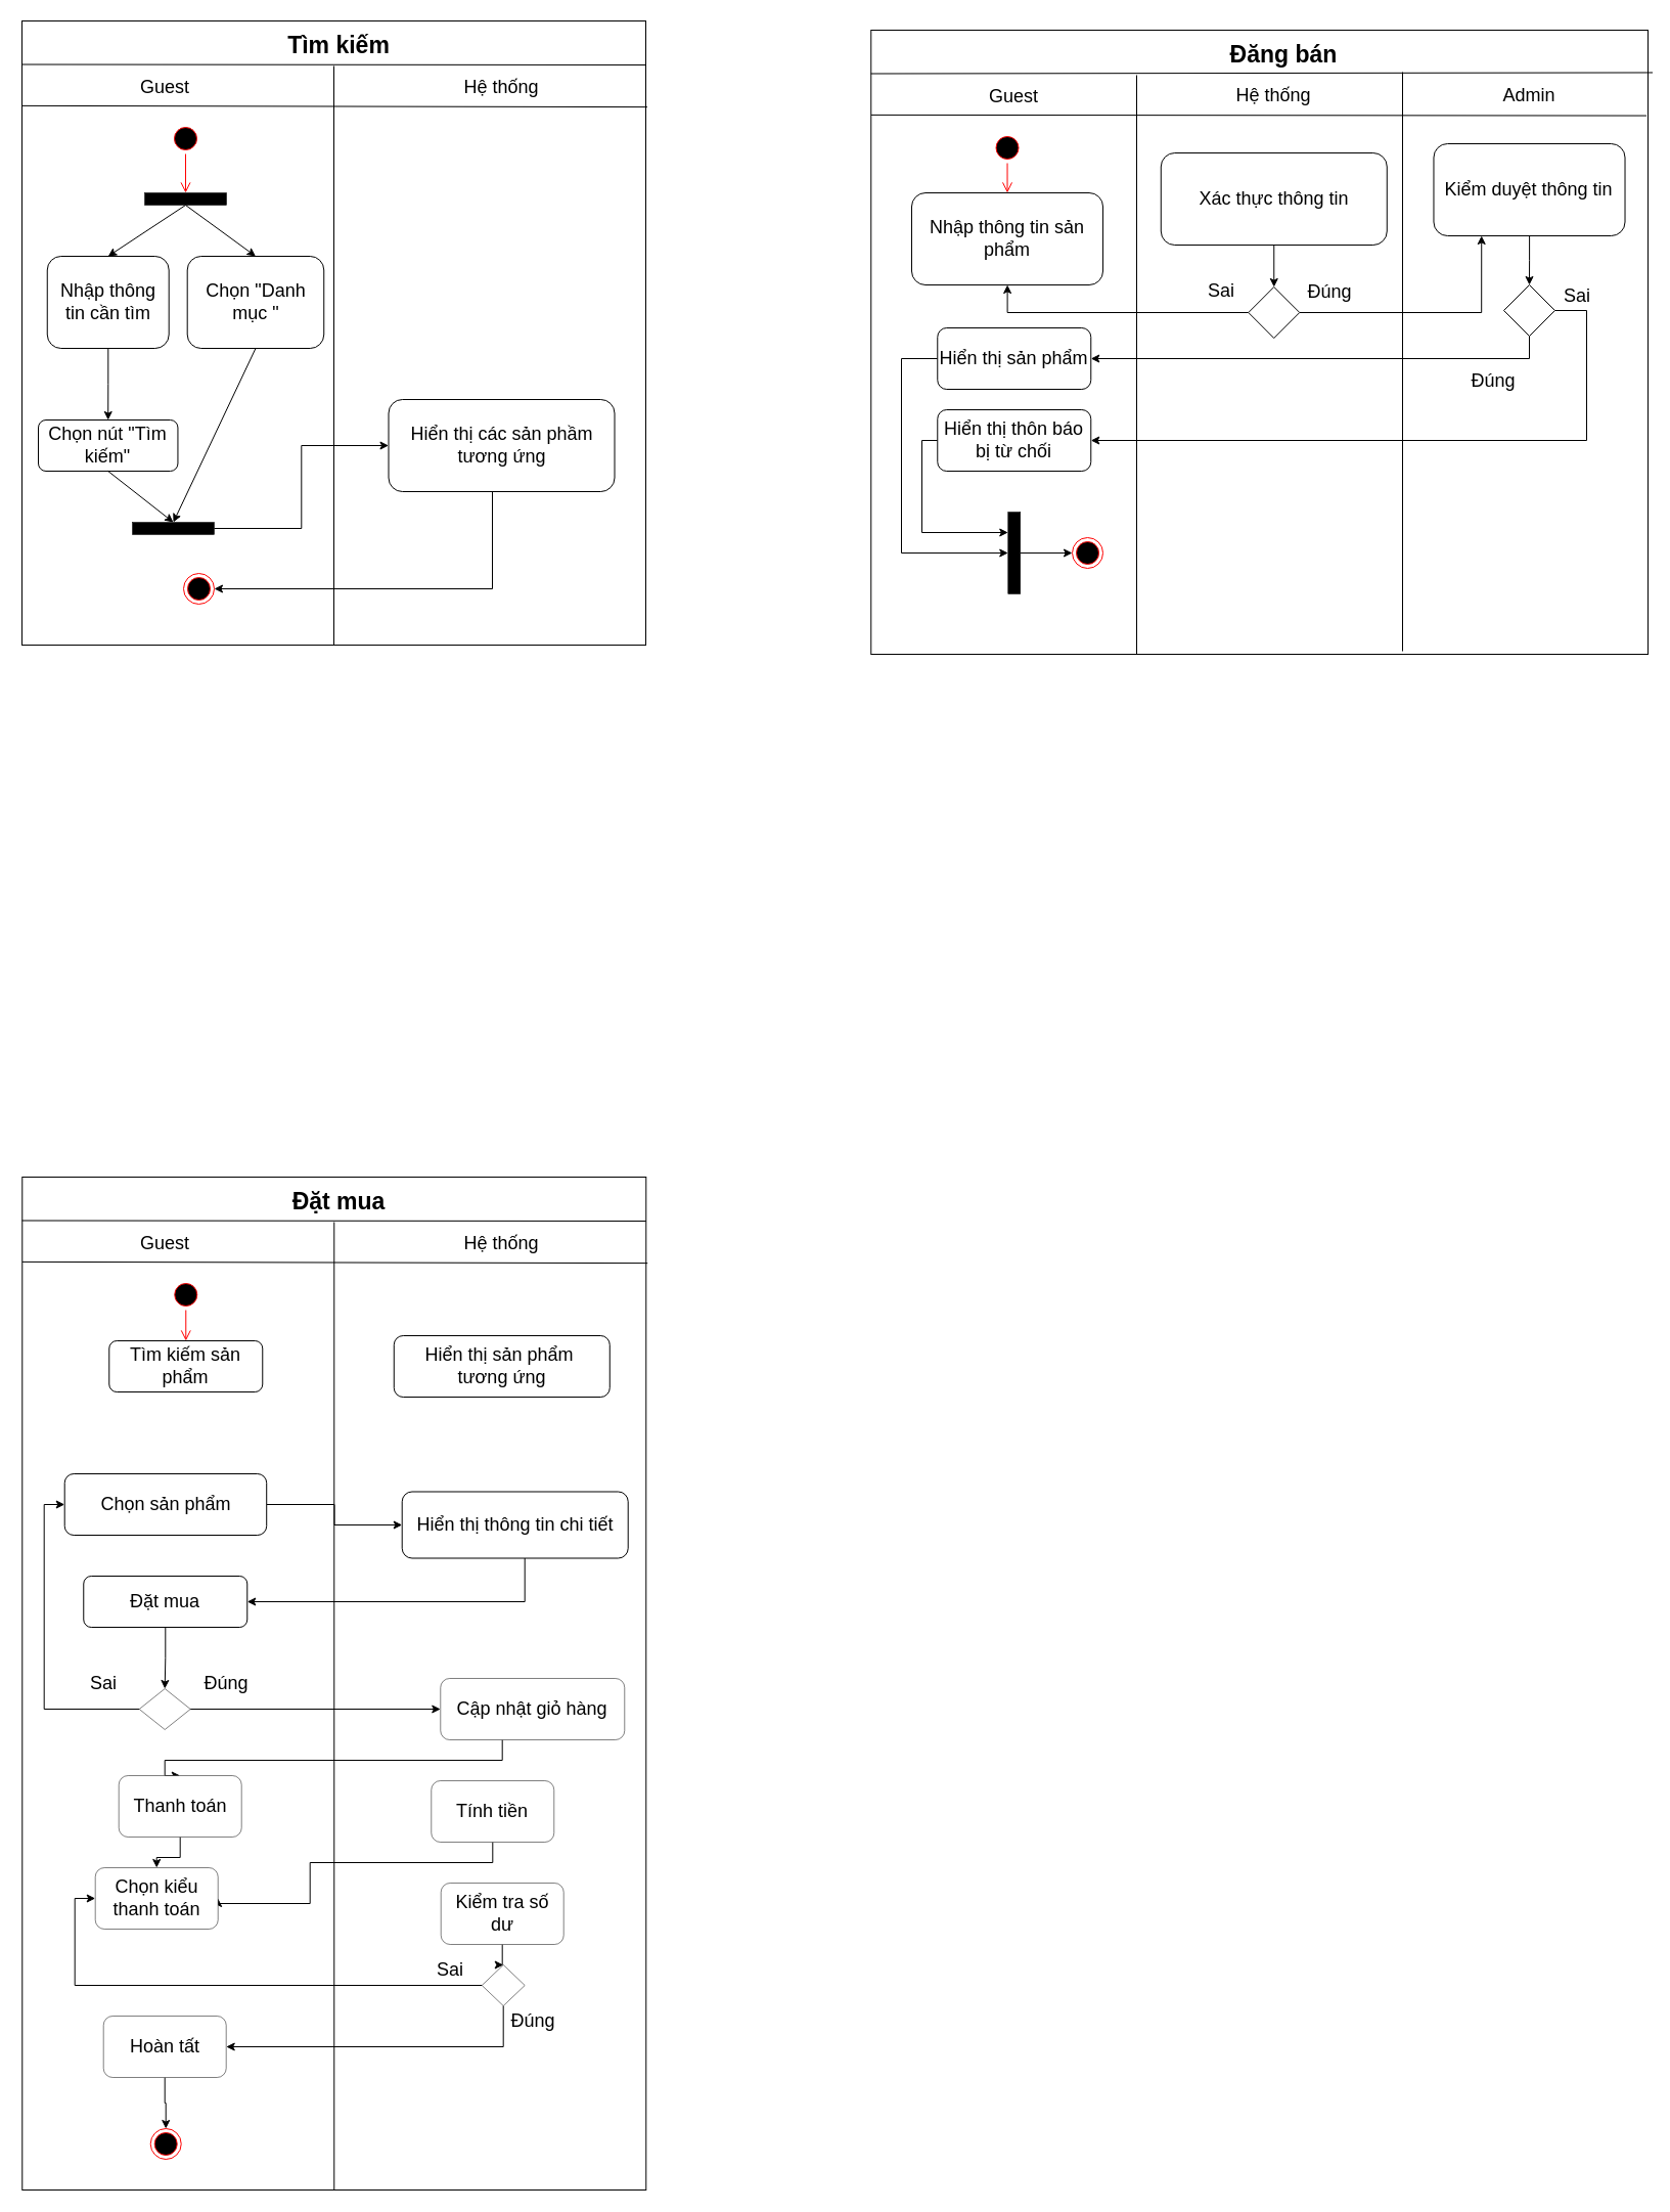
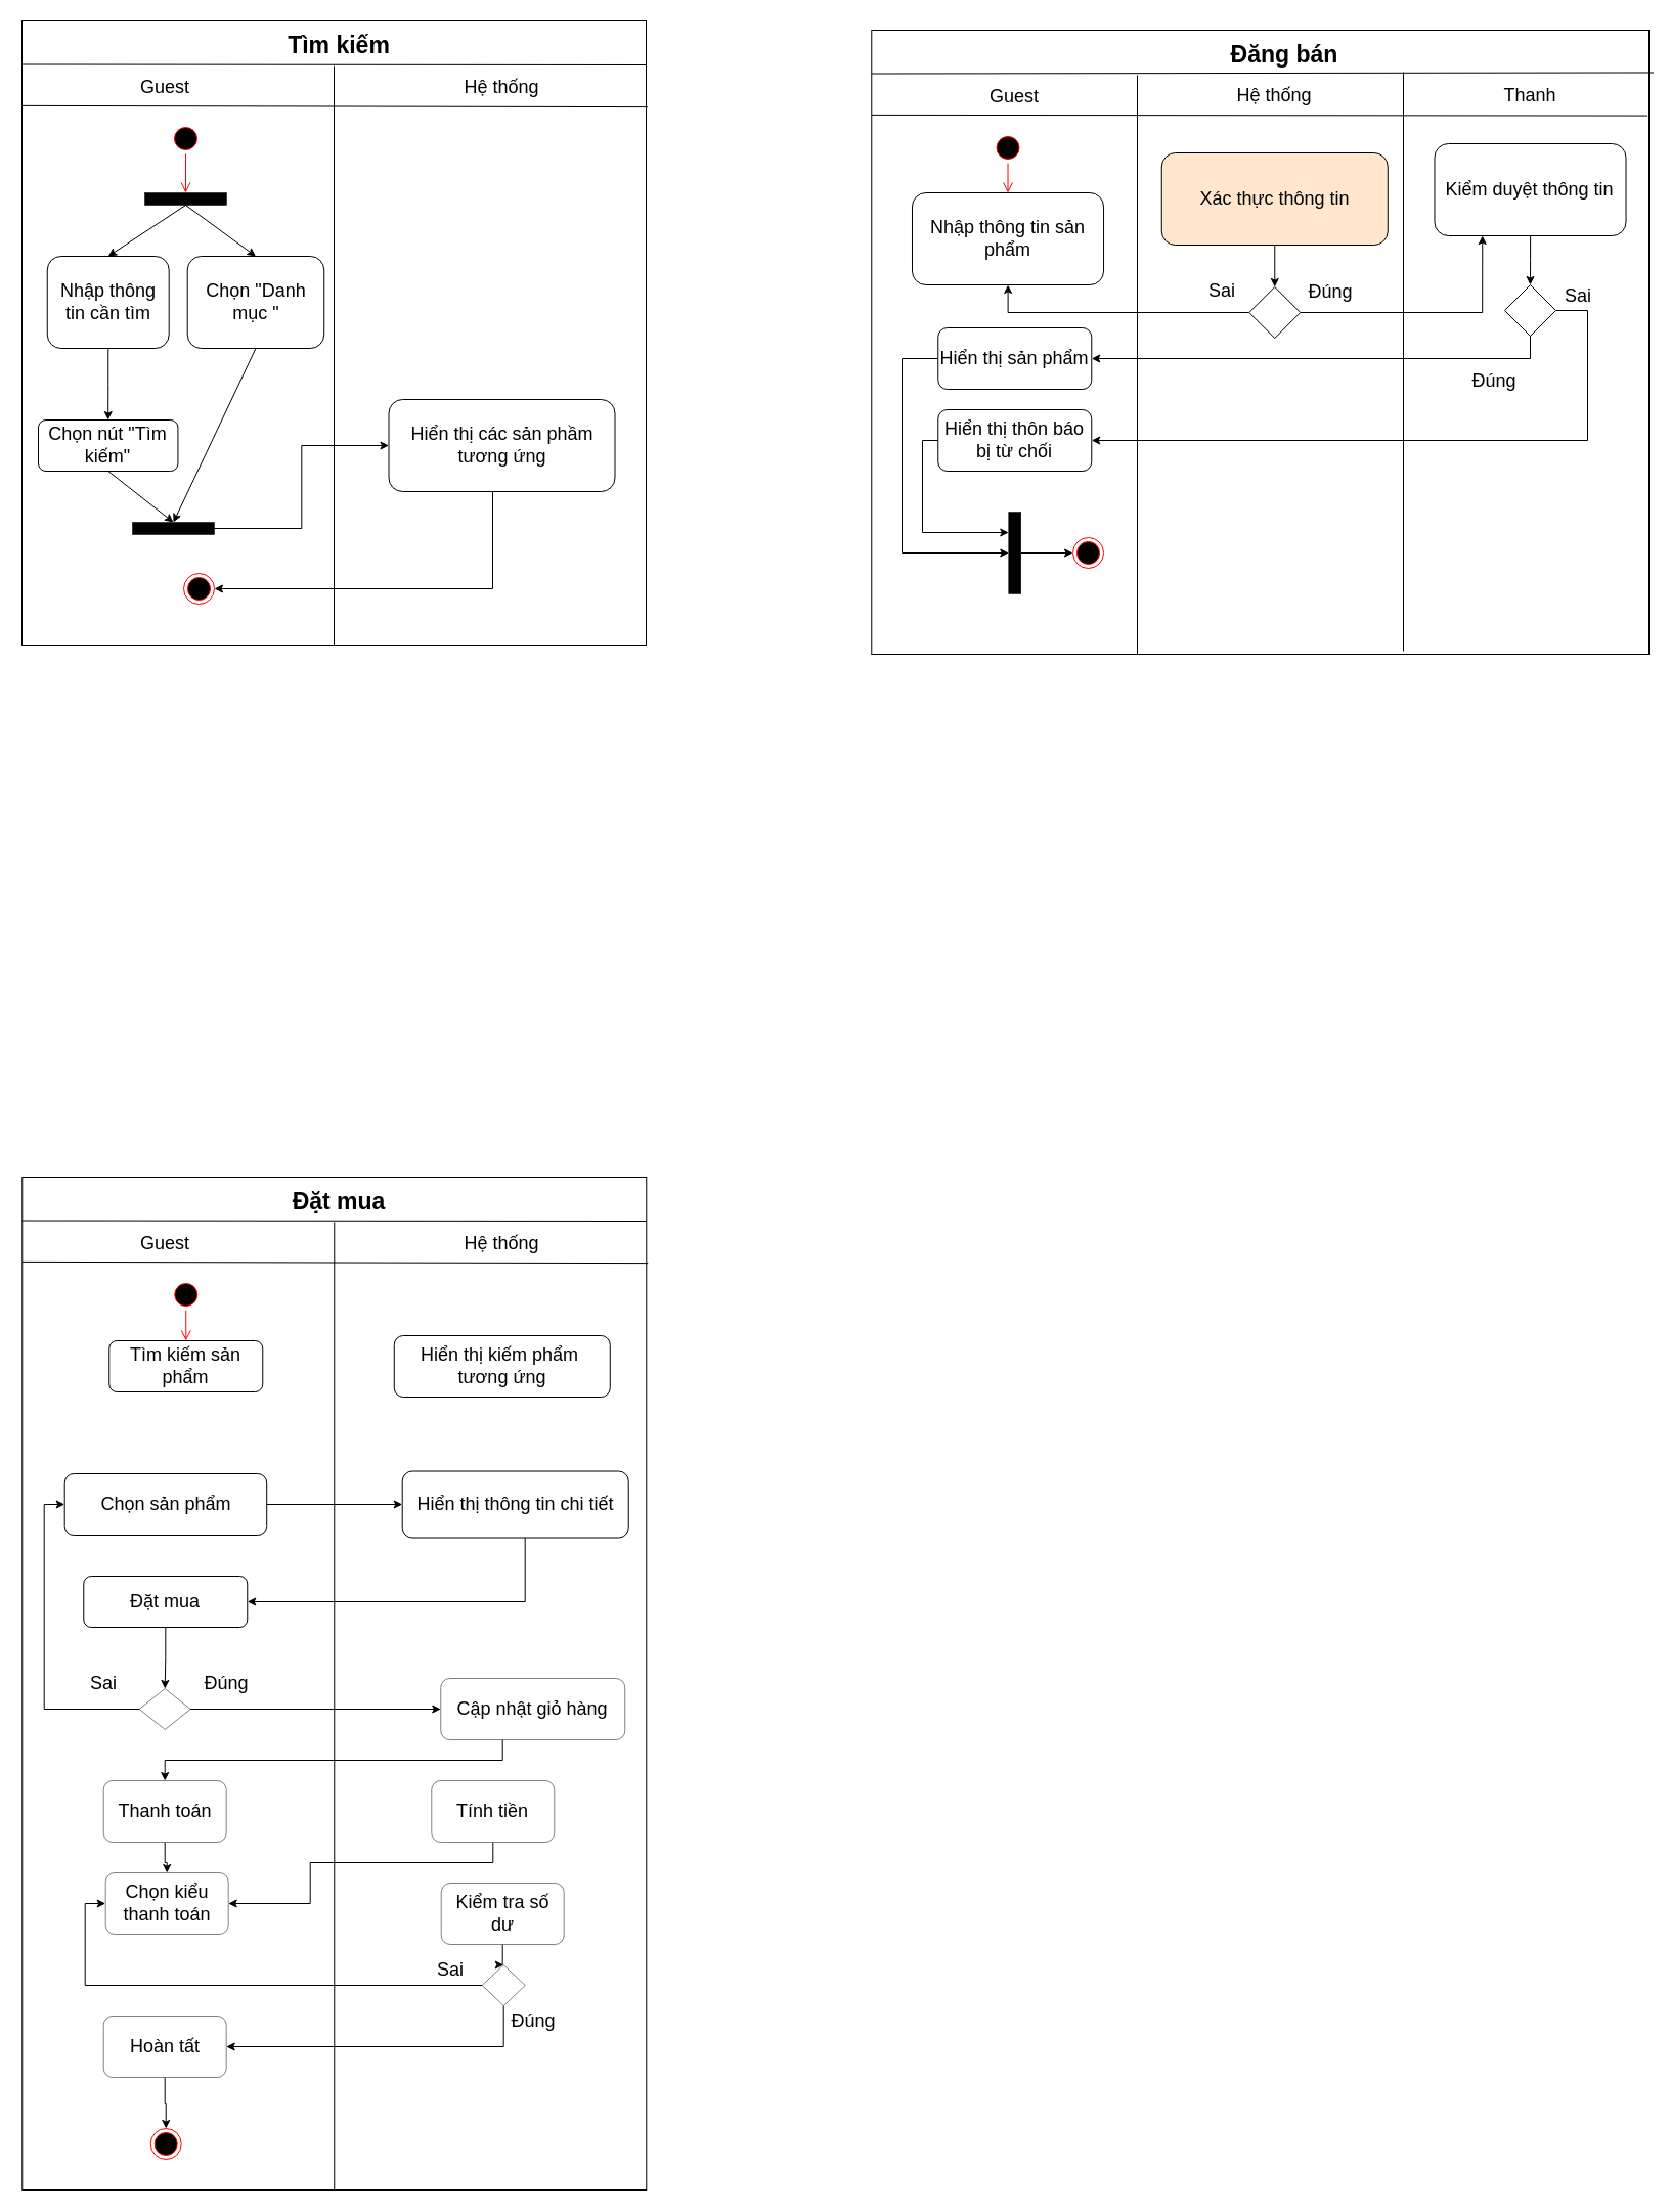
- <mxCell id="78" value="Admin" style="text;html=1;strokeColor=none;fillColor=none;align=center;verticalAlign=middle;whiteSpace=wrap;rounded=0;fontSize=18;" vertex="1" parent="1"><mxGeometry x="1415" y="78" width="160" height="30" as="geometry" /></mxCell>
+ <mxCell id="78" value="Thanh" style="text;html=1;strokeColor=none;fillColor=none;align=center;verticalAlign=middle;whiteSpace=wrap;rounded=0;fontSize=18;" vertex="1" parent="1"><mxGeometry x="1415" y="78" width="160" height="30" as="geometry" /></mxCell>
- <mxCell id="74" value="Xác thực thông tin" style="rounded=1;whiteSpace=wrap;html=1;fontSize=18;" vertex="1" parent="1"><mxGeometry x="1134.77" y="149" width="221" height="90" as="geometry" /></mxCell>
+ <mxCell id="74" value="Xác thực thông tin" style="rounded=1;whiteSpace=wrap;html=1;fontSize=18;fillColor=#ffe6cc;" vertex="1" parent="1"><mxGeometry x="1134.77" y="149" width="221" height="90" as="geometry" /></mxCell>
- <mxCell id="27" value="Hiển thị sản phẩm&amp;nbsp;&lt;br style=&quot;font-size: 18px;&quot;&gt;tương ứng" style="rounded=1;whiteSpace=wrap;html=1;fontSize=18;" parent="1" vertex="1"><mxGeometry x="384.77" y="1305" width="211" height="60" as="geometry" /></mxCell>
+ <mxCell id="27" value="Hiển thị kiếm phẩm&amp;nbsp;&lt;br style=&quot;font-size: 18px;&quot;&gt;tương ứng" style="rounded=1;whiteSpace=wrap;html=1;fontSize=18;" parent="1" vertex="1"><mxGeometry x="384.77" y="1305" width="211" height="60" as="geometry" /></mxCell>
- <mxCell id="33" value="Hiển thị thông tin chi tiết" style="rounded=1;whiteSpace=wrap;html=1;fontSize=18;" parent="1" vertex="1"><mxGeometry x="392.71" y="1457.5" width="221" height="65" as="geometry" /></mxCell>
+ <mxCell id="33" value="Hiển thị thông tin chi tiết" style="rounded=1;whiteSpace=wrap;html=1;fontSize=18;" parent="1" vertex="1"><mxGeometry x="392.71" y="1437.5" width="221" height="65" as="geometry" /></mxCell>
- <mxCell id="50" value="Thanh toán" style="rounded=1;whiteSpace=wrap;html=1;fontSize=18;strokeWidth=0.5;fillColor=#FFFFFF;" parent="1" vertex="1"><mxGeometry x="115.71" y="1735" width="120" height="60" as="geometry" /></mxCell>
+ <mxCell id="50" value="Thanh toán" style="rounded=1;whiteSpace=wrap;html=1;fontSize=18;strokeWidth=0.5;fillColor=#FFFFFF;" parent="1" vertex="1"><mxGeometry x="100.71" y="1740" width="120" height="60" as="geometry" /></mxCell>
- <mxCell id="53" value="Chọn kiểu thanh toán" style="rounded=1;whiteSpace=wrap;html=1;fontSize=18;strokeWidth=0.5;fillColor=#FFFFFF;" parent="1" vertex="1"><mxGeometry x="92.71" y="1825" width="120" height="60" as="geometry" /></mxCell>
+ <mxCell id="53" value="Chọn kiểu thanh toán" style="rounded=1;whiteSpace=wrap;html=1;fontSize=18;strokeWidth=0.5;fillColor=#FFFFFF;" parent="1" vertex="1"><mxGeometry x="102.71" y="1830" width="120" height="60" as="geometry" /></mxCell>
